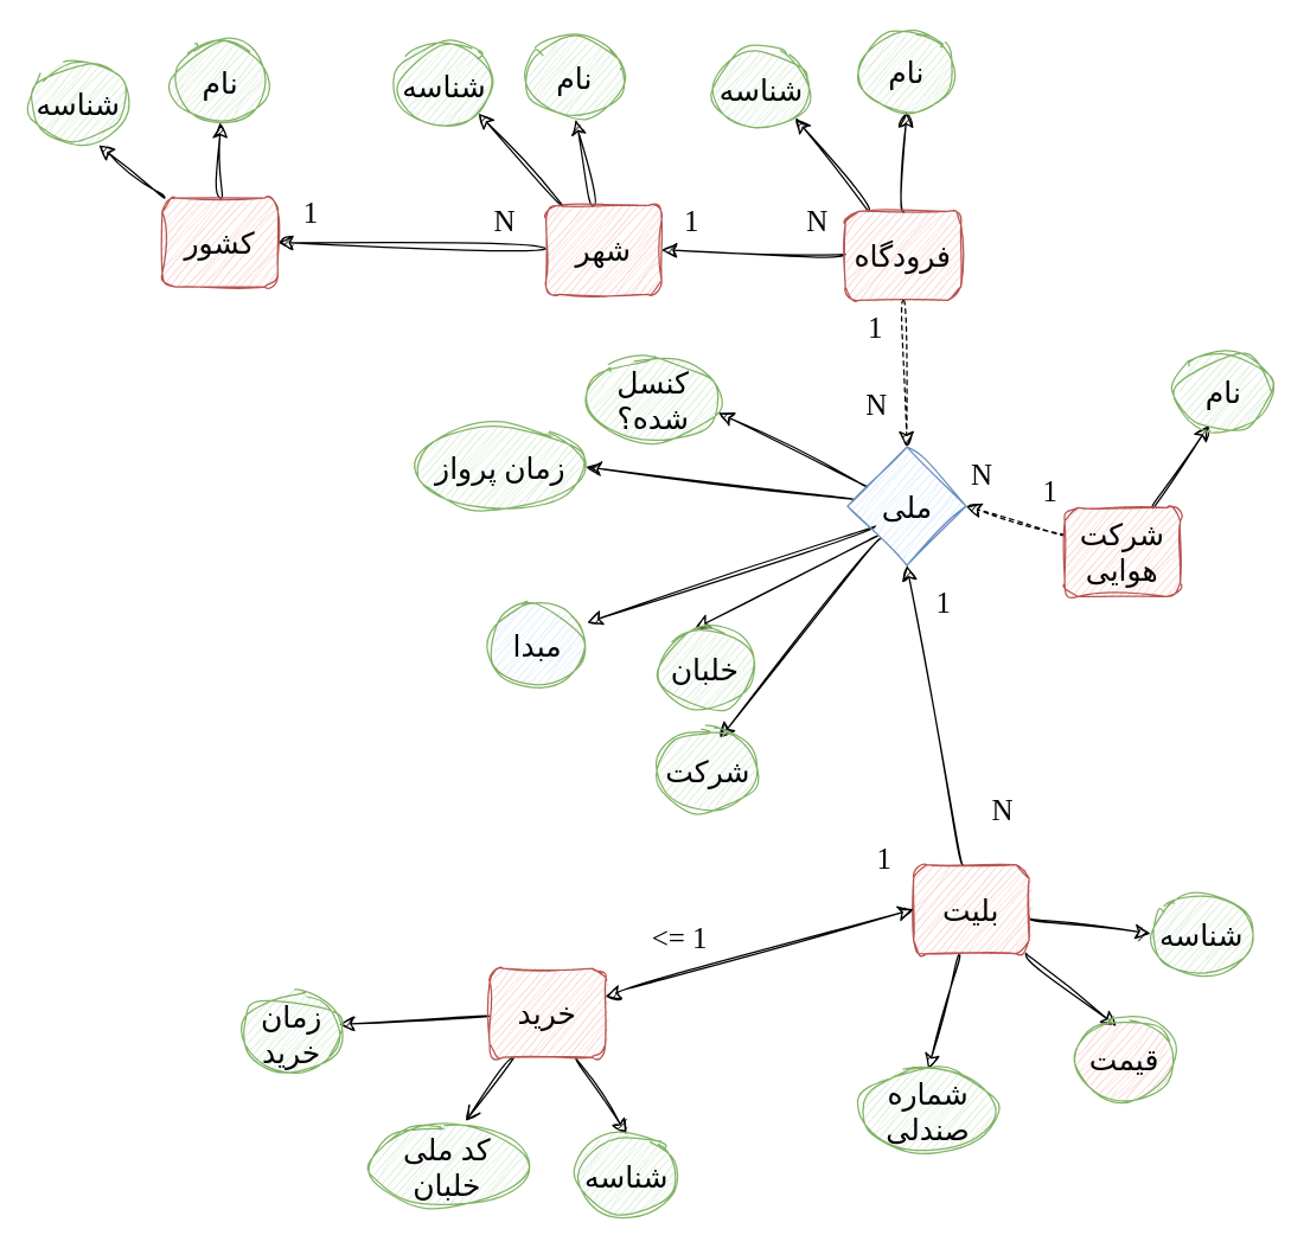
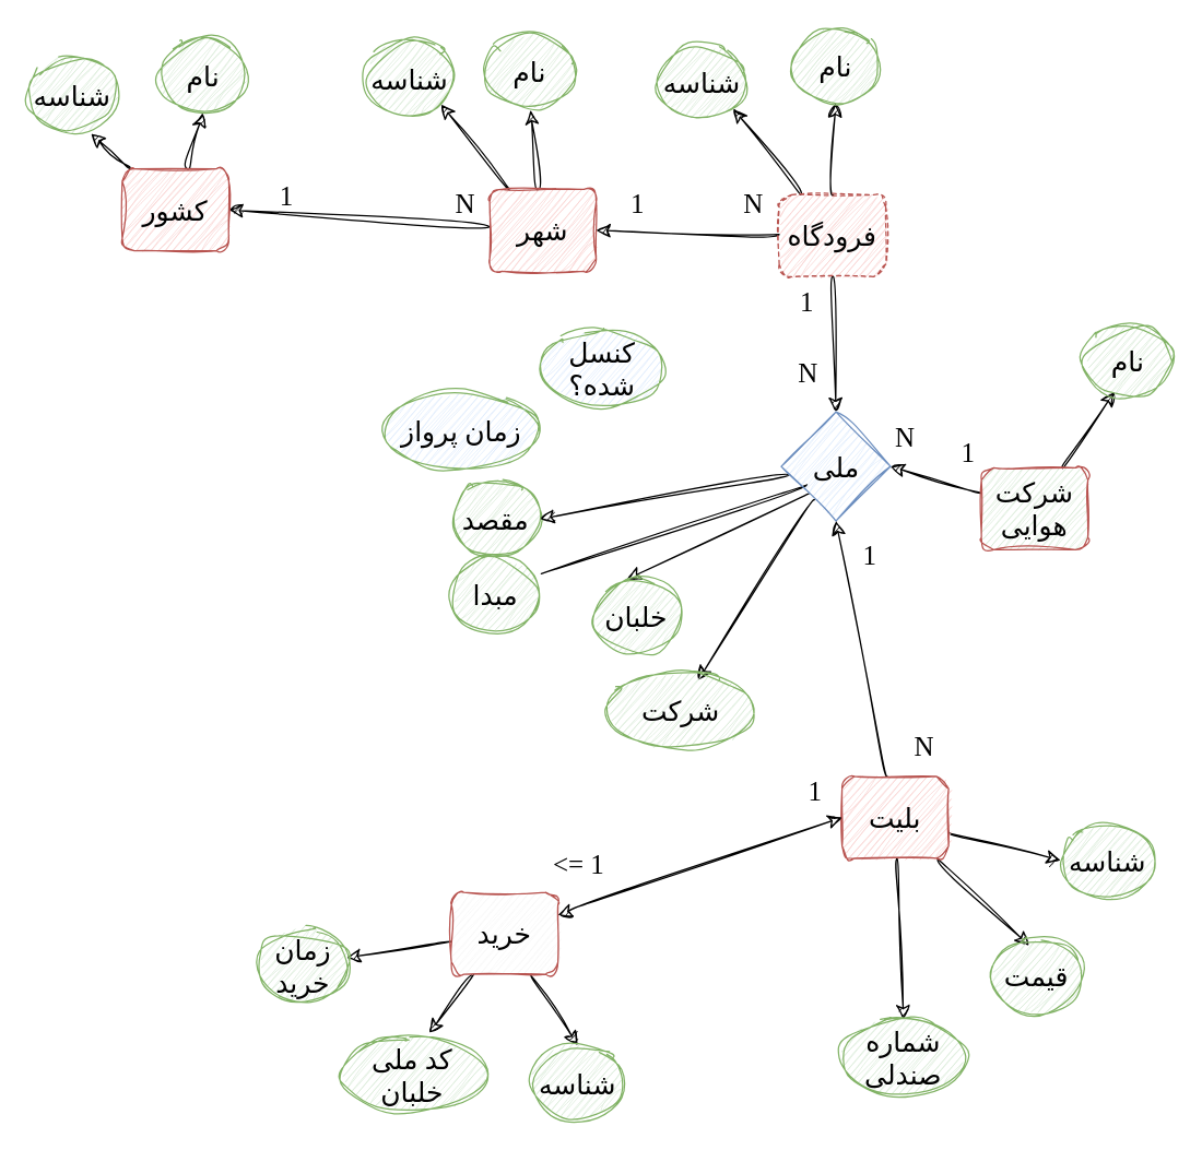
- <mxCell id="8" value="&lt;font data-font-src=&quot;https://fonts.googleapis.com/css?family=Vazirmatn&quot; face=&quot;Vazirmatn&quot;&gt;کشور&lt;/font&gt;" style="rounded=1;whiteSpace=wrap;html=1;sketch=1;hachureGap=4;jiggle=2;curveFitting=1;fontFamily=Architects Daughter;fontSource=https%3A%2F%2Ffonts.googleapis.com%2Fcss%3Ffamily%3DArchitects%2BDaughter;fontSize=20;fillColor=#f8cecc;strokeColor=#b85450;" parent="1" vertex="1"><mxGeometry x="109" y="133" width="78" height="60" as="geometry" /></mxCell>
+ <mxCell id="8" value="&lt;font data-font-src=&quot;https://fonts.googleapis.com/css?family=Vazirmatn&quot; face=&quot;Vazirmatn&quot;&gt;کشور&lt;/font&gt;" style="rounded=1;whiteSpace=wrap;html=1;sketch=1;hachureGap=4;jiggle=2;curveFitting=1;fontFamily=Architects Daughter;fontSource=https%3A%2F%2Ffonts.googleapis.com%2Fcss%3Ffamily%3DArchitects%2BDaughter;fontSize=20;fillColor=#f8cecc;strokeColor=#b85450;" parent="1" vertex="1"><mxGeometry x="89" y="123" width="78" height="60" as="geometry" /></mxCell>
- <mxCell id="5" value="&lt;font data-font-src=&quot;https://fonts.googleapis.com/css?family=Vazirmatn&quot; face=&quot;Vazirmatn&quot;&gt;شهر&lt;/font&gt;" style="rounded=1;whiteSpace=wrap;html=1;sketch=1;hachureGap=4;jiggle=2;curveFitting=1;fontFamily=Architects Daughter;fontSource=https%3A%2F%2Ffonts.googleapis.com%2Fcss%3Ffamily%3DArchitects%2BDaughter;fontSize=20;fillColor=#f8cecc;strokeColor=#b85450;" parent="1" vertex="1"><mxGeometry x="368" y="138" width="78" height="60" as="geometry" /></mxCell>
+ <mxCell id="5" value="&lt;font data-font-src=&quot;https://fonts.googleapis.com/css?family=Vazirmatn&quot; face=&quot;Vazirmatn&quot;&gt;شهر&lt;/font&gt;" style="rounded=1;whiteSpace=wrap;html=1;sketch=1;hachureGap=4;jiggle=2;curveFitting=1;fontFamily=Architects Daughter;fontSource=https%3A%2F%2Ffonts.googleapis.com%2Fcss%3Ffamily%3DArchitects%2BDaughter;fontSize=20;fillColor=#f8cecc;strokeColor=#b85450;" parent="1" vertex="1"><mxGeometry x="358" y="138" width="78" height="60" as="geometry" /></mxCell>
- <mxCell id="13" value="&lt;font data-font-src=&quot;https://fonts.googleapis.com/css?family=Vazirmatn&quot; face=&quot;Vazirmatn&quot;&gt;فرودگاه&lt;/font&gt;" style="rounded=1;whiteSpace=wrap;html=1;sketch=1;hachureGap=4;jiggle=2;curveFitting=1;fontFamily=Architects Daughter;fontSource=https%3A%2F%2Ffonts.googleapis.com%2Fcss%3Ffamily%3DArchitects%2BDaughter;fontSize=20;fillColor=#f8cecc;strokeColor=#b85450;" parent="1" vertex="1"><mxGeometry x="570" y="142" width="78" height="60" as="geometry" /></mxCell>
+ <mxCell id="13" value="&lt;font data-font-src=&quot;https://fonts.googleapis.com/css?family=Vazirmatn&quot; face=&quot;Vazirmatn&quot;&gt;فرودگاه&lt;/font&gt;" style="rounded=1;whiteSpace=wrap;html=1;sketch=1;hachureGap=4;jiggle=2;curveFitting=1;fontFamily=Architects Daughter;fontSource=https%3A%2F%2Ffonts.googleapis.com%2Fcss%3Ffamily%3DArchitects%2BDaughter;fontSize=20;fillColor=#f8cecc;strokeColor=#b85450;dashed=1;" parent="1" vertex="1"><mxGeometry x="570" y="142" width="78" height="60" as="geometry" /></mxCell>
- <mxCell id="12" style="edgeStyle=none;curved=1;rounded=0;sketch=1;hachureGap=4;jiggle=2;curveFitting=1;orthogonalLoop=1;jettySize=auto;html=1;entryX=0.5;entryY=0;entryDx=0;entryDy=0;fontFamily=Architects Daughter;fontSource=https%3A%2F%2Ffonts.googleapis.com%2Fcss%3Ffamily%3DArchitects%2BDaughter;fontSize=16;startSize=8;endSize=8;dashed=1;" parent="1" source="13" target="34" edge="1"><mxGeometry relative="1" as="geometry" /></mxCell>
+ <mxCell id="12" style="edgeStyle=none;curved=1;rounded=0;sketch=1;hachureGap=4;jiggle=2;curveFitting=1;orthogonalLoop=1;jettySize=auto;html=1;entryX=0.5;entryY=0;entryDx=0;entryDy=0;fontFamily=Architects Daughter;fontSource=https%3A%2F%2Ffonts.googleapis.com%2Fcss%3Ffamily%3DArchitects%2BDaughter;fontSize=16;startSize=8;endSize=8;" parent="1" source="13" target="34" edge="1"><mxGeometry relative="1" as="geometry" /></mxCell>
- <mxCell id="23" value="&lt;font data-font-src=&quot;https://fonts.googleapis.com/css?family=Vazirmatn&quot; face=&quot;Vazirmatn&quot;&gt;کنسل شده؟&lt;/font&gt;" style="ellipse;whiteSpace=wrap;html=1;sketch=1;hachureGap=4;jiggle=2;curveFitting=1;fontFamily=Architects Daughter;fontSource=https%3A%2F%2Ffonts.googleapis.com%2Fcss%3Ffamily%3DArchitects%2BDaughter;fontSize=20;fillColor=#d5e8d4;strokeColor=#82b366;" parent="1" vertex="1"><mxGeometry x="395" y="241" width="91" height="55" as="geometry" /></mxCell>
+ <mxCell id="23" value="&lt;font data-font-src=&quot;https://fonts.googleapis.com/css?family=Vazirmatn&quot; face=&quot;Vazirmatn&quot;&gt;کنسل شده؟&lt;/font&gt;" style="ellipse;whiteSpace=wrap;html=1;sketch=1;hachureGap=4;jiggle=2;curveFitting=1;fontFamily=Architects Daughter;fontSource=https%3A%2F%2Ffonts.googleapis.com%2Fcss%3Ffamily%3DArchitects%2BDaughter;fontSize=20;fillColor=#dae8fc;strokeColor=#82b366;" parent="1" vertex="1"><mxGeometry x="395" y="241" width="91" height="55" as="geometry" /></mxCell>
- <mxCell id="32" style="edgeStyle=none;curved=1;rounded=0;sketch=1;hachureGap=4;jiggle=2;curveFitting=1;orthogonalLoop=1;jettySize=auto;html=1;entryX=0.983;entryY=0.669;entryDx=0;entryDy=0;entryPerimeter=0;fontFamily=Architects Daughter;fontSource=https%3A%2F%2Ffonts.googleapis.com%2Fcss%3Ffamily%3DArchitects%2BDaughter;fontSize=16;startSize=8;endSize=8;" parent="1" source="34" target="23" edge="1"><mxGeometry relative="1" as="geometry" /></mxCell>
- <mxCell id="35" value="&lt;font data-font-src=&quot;https://fonts.googleapis.com/css?family=Vazirmatn&quot; face=&quot;Vazirmatn&quot;&gt;زمان پرواز&lt;/font&gt;" style="ellipse;whiteSpace=wrap;html=1;sketch=1;hachureGap=4;jiggle=2;curveFitting=1;fontFamily=Architects Daughter;fontSource=https%3A%2F%2Ffonts.googleapis.com%2Fcss%3Ffamily%3DArchitects%2BDaughter;fontSize=20;fillColor=#d5e8d4;strokeColor=#82b366;" parent="1" vertex="1"><mxGeometry x="280" y="287" width="115" height="55" as="geometry" /></mxCell>
+ <mxCell id="35" value="&lt;font data-font-src=&quot;https://fonts.googleapis.com/css?family=Vazirmatn&quot; face=&quot;Vazirmatn&quot;&gt;زمان پرواز&lt;/font&gt;" style="ellipse;whiteSpace=wrap;html=1;sketch=1;hachureGap=4;jiggle=2;curveFitting=1;fontFamily=Architects Daughter;fontSource=https%3A%2F%2Ffonts.googleapis.com%2Fcss%3Ffamily%3DArchitects%2BDaughter;fontSize=20;fillColor=#dae8fc;strokeColor=#82b366;" parent="1" vertex="1"><mxGeometry x="280" y="287" width="115" height="55" as="geometry" /></mxCell>
- <mxCell id="31" style="edgeStyle=none;curved=1;rounded=0;sketch=1;hachureGap=4;jiggle=2;curveFitting=1;orthogonalLoop=1;jettySize=auto;html=1;entryX=1;entryY=0.5;entryDx=0;entryDy=0;fontFamily=Architects Daughter;fontSource=https%3A%2F%2Ffonts.googleapis.com%2Fcss%3Ffamily%3DArchitects%2BDaughter;fontSize=16;startSize=8;endSize=8;" parent="1" source="34" target="35" edge="1"><mxGeometry relative="1" as="geometry" /></mxCell>
- <mxCell id="18" style="edgeStyle=none;curved=1;rounded=0;sketch=1;hachureGap=4;jiggle=2;curveFitting=1;orthogonalLoop=1;jettySize=auto;html=1;entryX=1;entryY=0.5;entryDx=0;entryDy=0;fontFamily=Architects Daughter;fontSource=https%3A%2F%2Ffonts.googleapis.com%2Fcss%3Ffamily%3DArchitects%2BDaughter;fontSize=16;startSize=8;endSize=8;dashed=1;" parent="1" source="19" target="34" edge="1"><mxGeometry relative="1" as="geometry" /></mxCell>
+ <mxCell id="18" style="edgeStyle=none;curved=1;rounded=0;sketch=1;hachureGap=4;jiggle=2;curveFitting=1;orthogonalLoop=1;jettySize=auto;html=1;entryX=1;entryY=0.5;entryDx=0;entryDy=0;fontFamily=Architects Daughter;fontSource=https%3A%2F%2Ffonts.googleapis.com%2Fcss%3Ffamily%3DArchitects%2BDaughter;fontSize=16;startSize=8;endSize=8;" parent="1" source="19" target="34" edge="1"><mxGeometry relative="1" as="geometry" /></mxCell>
+ <mxCell id="30" style="edgeStyle=none;curved=1;rounded=0;sketch=1;hachureGap=4;jiggle=2;curveFitting=1;orthogonalLoop=1;jettySize=auto;html=1;entryX=1;entryY=0.5;entryDx=0;entryDy=0;fontFamily=Architects Daughter;fontSource=https%3A%2F%2Ffonts.googleapis.com%2Fcss%3Ffamily%3DArchitects%2BDaughter;fontSize=16;startSize=8;endSize=8;" parent="1" source="34" target="26" edge="1"><mxGeometry relative="1" as="geometry" /></mxCell>
- <mxCell id="19" value="&lt;font face=&quot;Vazirmatn&quot;&gt;شرکت هوایی&lt;/font&gt;" style="rounded=1;whiteSpace=wrap;html=1;sketch=1;hachureGap=4;jiggle=2;curveFitting=1;fontFamily=Architects Daughter;fontSource=https%3A%2F%2Ffonts.googleapis.com%2Fcss%3Ffamily%3DArchitects%2BDaughter;fontSize=20;fillColor=#f8cecc;strokeColor=#b85450;" parent="1" vertex="1"><mxGeometry x="718" y="342" width="78" height="60" as="geometry" /></mxCell>
+ <mxCell id="19" value="&lt;font face=&quot;Vazirmatn&quot;&gt;شرکت هوایی&lt;/font&gt;" style="rounded=1;whiteSpace=wrap;html=1;sketch=1;hachureGap=4;jiggle=2;curveFitting=1;fontFamily=Architects Daughter;fontSource=https%3A%2F%2Ffonts.googleapis.com%2Fcss%3Ffamily%3DArchitects%2BDaughter;fontSize=20;fillColor=#d5e8d4;strokeColor=#b85450;" parent="1" vertex="1"><mxGeometry x="718" y="342" width="78" height="60" as="geometry" /></mxCell>
+ <mxCell id="26" value="&lt;font data-font-src=&quot;https://fonts.googleapis.com/css?family=Vazirmatn&quot; face=&quot;Vazirmatn&quot;&gt;مقصد&lt;/font&gt;" style="ellipse;whiteSpace=wrap;html=1;sketch=1;hachureGap=4;jiggle=2;curveFitting=1;fontFamily=Architects Daughter;fontSource=https%3A%2F%2Ffonts.googleapis.com%2Fcss%3Ffamily%3DArchitects%2BDaughter;fontSize=20;fillColor=#d5e8d4;strokeColor=#82b366;" parent="1" vertex="1"><mxGeometry x="330" y="352" width="65" height="55" as="geometry" /></mxCell>
- <mxCell id="22" style="edgeStyle=none;curved=1;rounded=0;sketch=1;hachureGap=4;jiggle=2;curveFitting=1;orthogonalLoop=1;jettySize=auto;html=1;entryX=1.012;entryY=0.228;entryDx=0;entryDy=0;fontFamily=Architects Daughter;fontSource=https%3A%2F%2Ffonts.googleapis.com%2Fcss%3Ffamily%3DArchitects%2BDaughter;fontSize=16;startSize=8;endSize=8;exitX=0.235;exitY=0.668;exitDx=0;exitDy=0;exitPerimeter=0;entryPerimeter=0;" parent="1" source="34" target="25" edge="1"><mxGeometry relative="1" as="geometry"><mxPoint x="603.836" y="375" as="sourcePoint" /></mxGeometry></mxCell>
+ <mxCell id="22" style="edgeStyle=none;curved=1;rounded=0;sketch=1;hachureGap=4;jiggle=2;curveFitting=1;orthogonalLoop=1;jettySize=auto;html=1;entryX=1.012;entryY=0.228;entryDx=0;entryDy=0;fontFamily=Architects Daughter;fontSource=https%3A%2F%2Ffonts.googleapis.com%2Fcss%3Ffamily%3DArchitects%2BDaughter;fontSize=16;startSize=8;endSize=8;exitX=0.235;exitY=0.668;exitDx=0;exitDy=0;exitPerimeter=0;entryPerimeter=0;endArrow=none;" parent="1" source="34" target="25" edge="1"><mxGeometry relative="1" as="geometry"><mxPoint x="603.836" y="375" as="sourcePoint" /></mxGeometry></mxCell>
- <mxCell id="25" value="&lt;font data-font-src=&quot;https://fonts.googleapis.com/css?family=Vazirmatn&quot; face=&quot;Vazirmatn&quot;&gt;مبدا&lt;/font&gt;" style="ellipse;whiteSpace=wrap;html=1;sketch=1;hachureGap=4;jiggle=2;curveFitting=1;fontFamily=Architects Daughter;fontSource=https%3A%2F%2Ffonts.googleapis.com%2Fcss%3Ffamily%3DArchitects%2BDaughter;fontSize=20;fillColor=#dae8fc;strokeColor=#82b366;" parent="1" vertex="1"><mxGeometry x="330" y="407" width="65" height="55" as="geometry" /></mxCell>
+ <mxCell id="25" value="&lt;font data-font-src=&quot;https://fonts.googleapis.com/css?family=Vazirmatn&quot; face=&quot;Vazirmatn&quot;&gt;مبدا&lt;/font&gt;" style="ellipse;whiteSpace=wrap;html=1;sketch=1;hachureGap=4;jiggle=2;curveFitting=1;fontFamily=Architects Daughter;fontSource=https%3A%2F%2Ffonts.googleapis.com%2Fcss%3Ffamily%3DArchitects%2BDaughter;fontSize=20;fillColor=#d5e8d4;strokeColor=#82b366;" parent="1" vertex="1"><mxGeometry x="330" y="407" width="65" height="55" as="geometry" /></mxCell>
- <mxCell id="24" value="&lt;font data-font-src=&quot;https://fonts.googleapis.com/css?family=Vazirmatn&quot; face=&quot;Vazirmatn&quot;&gt;خلبان&lt;/font&gt;" style="ellipse;whiteSpace=wrap;html=1;sketch=1;hachureGap=4;jiggle=2;curveFitting=1;fontFamily=Architects Daughter;fontSource=https%3A%2F%2Ffonts.googleapis.com%2Fcss%3Ffamily%3DArchitects%2BDaughter;fontSize=20;fillColor=#d5e8d4;strokeColor=#82b366;" parent="1" vertex="1"><mxGeometry x="443" y="423" width="65" height="55" as="geometry" /></mxCell>
+ <mxCell id="24" value="&lt;font data-font-src=&quot;https://fonts.googleapis.com/css?family=Vazirmatn&quot; face=&quot;Vazirmatn&quot;&gt;خلبان&lt;/font&gt;" style="ellipse;whiteSpace=wrap;html=1;sketch=1;hachureGap=4;jiggle=2;curveFitting=1;fontFamily=Architects Daughter;fontSource=https%3A%2F%2Ffonts.googleapis.com%2Fcss%3Ffamily%3DArchitects%2BDaughter;fontSize=20;fillColor=#d5e8d4;strokeColor=#82b366;" parent="1" vertex="1"><mxGeometry x="433" y="423" width="65" height="55" as="geometry" /></mxCell>
- <mxCell id="36" value="&lt;font data-font-src=&quot;https://fonts.googleapis.com/css?family=Vazirmatn&quot; face=&quot;Vazirmatn&quot;&gt;شرکت&lt;/font&gt;" style="ellipse;whiteSpace=wrap;html=1;sketch=1;hachureGap=4;jiggle=2;curveFitting=1;fontFamily=Architects Daughter;fontSource=https%3A%2F%2Ffonts.googleapis.com%2Fcss%3Ffamily%3DArchitects%2BDaughter;fontSize=20;fillColor=#d5e8d4;strokeColor=#82b366;" parent="1" vertex="1"><mxGeometry x="443" y="492" width="69" height="55" as="geometry" /></mxCell>
+ <mxCell id="36" value="&lt;font data-font-src=&quot;https://fonts.googleapis.com/css?family=Vazirmatn&quot; face=&quot;Vazirmatn&quot;&gt;شرکت&lt;/font&gt;" style="ellipse;whiteSpace=wrap;html=1;sketch=1;hachureGap=4;jiggle=2;curveFitting=1;fontFamily=Architects Daughter;fontSource=https%3A%2F%2Ffonts.googleapis.com%2Fcss%3Ffamily%3DArchitects%2BDaughter;fontSize=20;fillColor=#d5e8d4;strokeColor=#82b366;" parent="1" vertex="1"><mxGeometry x="443" y="492" width="110" height="55" as="geometry" /></mxCell>
- <mxCell id="41" value="&lt;font face=&quot;Vazirmatn&quot;&gt;بلیت&lt;/font&gt;" style="rounded=1;whiteSpace=wrap;html=1;sketch=1;hachureGap=4;jiggle=2;curveFitting=1;fontFamily=Architects Daughter;fontSource=https%3A%2F%2Ffonts.googleapis.com%2Fcss%3Ffamily%3DArchitects%2BDaughter;fontSize=20;fillColor=#f8cecc;strokeColor=#b85450;" parent="1" vertex="1"><mxGeometry x="616" y="583" width="78" height="60" as="geometry" /></mxCell>
+ <mxCell id="41" value="&lt;font face=&quot;Vazirmatn&quot;&gt;بلیت&lt;/font&gt;" style="rounded=1;whiteSpace=wrap;html=1;sketch=1;hachureGap=4;jiggle=2;curveFitting=1;fontFamily=Architects Daughter;fontSource=https%3A%2F%2Ffonts.googleapis.com%2Fcss%3Ffamily%3DArchitects%2BDaughter;fontSize=20;fillColor=#f8cecc;strokeColor=#b85450;" parent="1" vertex="1"><mxGeometry x="616" y="568" width="78" height="60" as="geometry" /></mxCell>
- <mxCell id="64" value="&amp;lt;= 1" style="text;html=1;align=center;verticalAlign=middle;resizable=0;points=[];autosize=1;strokeColor=none;fillColor=none;fontSize=20;fontFamily=Architects Daughter;" parent="1" vertex="1"><mxGeometry x="434" y="614" width="48" height="36" as="geometry" /></mxCell>
+ <mxCell id="64" value="&amp;lt;= 1" style="text;html=1;align=center;verticalAlign=middle;resizable=0;points=[];autosize=1;strokeColor=none;fillColor=none;fontSize=20;fontFamily=Architects Daughter;" parent="1" vertex="1"><mxGeometry x="399" y="614" width="48" height="36" as="geometry" /></mxCell>
- <mxCell id="49" value="&lt;font face=&quot;Vazirmatn&quot;&gt;خرید&lt;/font&gt;" style="rounded=1;whiteSpace=wrap;html=1;sketch=1;hachureGap=4;jiggle=2;curveFitting=1;fontFamily=Architects Daughter;fontSource=https%3A%2F%2Ffonts.googleapis.com%2Fcss%3Ffamily%3DArchitects%2BDaughter;fontSize=20;fillColor=#f8cecc;strokeColor=#b85450;" parent="1" vertex="1"><mxGeometry x="330" y="653" width="78" height="60" as="geometry" /></mxCell>
+ <mxCell id="49" value="&lt;font face=&quot;Vazirmatn&quot;&gt;خرید&lt;/font&gt;" style="rounded=1;whiteSpace=wrap;html=1;sketch=1;hachureGap=4;jiggle=2;curveFitting=1;fontFamily=Architects Daughter;fontSource=https%3A%2F%2Ffonts.googleapis.com%2Fcss%3Ffamily%3DArchitects%2BDaughter;fontSize=20;fillColor=#f5f5f5;strokeColor=#b85450;" parent="1" vertex="1"><mxGeometry x="330" y="653" width="78" height="60" as="geometry" /></mxCell>
- <mxCell id="52" value="&lt;font data-font-src=&quot;https://fonts.googleapis.com/css?family=Vazirmatn&quot; face=&quot;Vazirmatn&quot;&gt;زمان خرید&lt;/font&gt;" style="ellipse;whiteSpace=wrap;html=1;sketch=1;hachureGap=4;jiggle=2;curveFitting=1;fontFamily=Architects Daughter;fontSource=https%3A%2F%2Ffonts.googleapis.com%2Fcss%3Ffamily%3DArchitects%2BDaughter;fontSize=20;fillColor=#d5e8d4;strokeColor=#82b366;" parent="1" vertex="1"><mxGeometry x="162" y="669" width="69" height="55" as="geometry" /></mxCell>
+ <mxCell id="52" value="&lt;font data-font-src=&quot;https://fonts.googleapis.com/css?family=Vazirmatn&quot; face=&quot;Vazirmatn&quot;&gt;زمان خرید&lt;/font&gt;" style="ellipse;whiteSpace=wrap;html=1;sketch=1;hachureGap=4;jiggle=2;curveFitting=1;fontFamily=Architects Daughter;fontSource=https%3A%2F%2Ffonts.googleapis.com%2Fcss%3Ffamily%3DArchitects%2BDaughter;fontSize=20;fillColor=#d5e8d4;strokeColor=#82b366;" parent="1" vertex="1"><mxGeometry x="187" y="679" width="69" height="55" as="geometry" /></mxCell>
- <mxCell id="42" value="&lt;font data-font-src=&quot;https://fonts.googleapis.com/css?family=Vazirmatn&quot; face=&quot;Vazirmatn&quot;&gt;قیمت&lt;/font&gt;" style="ellipse;whiteSpace=wrap;html=1;sketch=1;hachureGap=4;jiggle=2;curveFitting=1;fontFamily=Architects Daughter;fontSource=https%3A%2F%2Ffonts.googleapis.com%2Fcss%3Ffamily%3DArchitects%2BDaughter;fontSize=20;fillColor=#f8cecc;strokeColor=#82b366;" parent="1" vertex="1"><mxGeometry x="724" y="686" width="69" height="55" as="geometry" /></mxCell>
+ <mxCell id="42" value="&lt;font data-font-src=&quot;https://fonts.googleapis.com/css?family=Vazirmatn&quot; face=&quot;Vazirmatn&quot;&gt;قیمت&lt;/font&gt;" style="ellipse;whiteSpace=wrap;html=1;sketch=1;hachureGap=4;jiggle=2;curveFitting=1;fontFamily=Architects Daughter;fontSource=https%3A%2F%2Ffonts.googleapis.com%2Fcss%3Ffamily%3DArchitects%2BDaughter;fontSize=20;fillColor=#d5e8d4;strokeColor=#82b366;" parent="1" vertex="1"><mxGeometry x="724" y="686" width="69" height="55" as="geometry" /></mxCell>
- <mxCell id="43" value="&lt;font face=&quot;Vazirmatn&quot;&gt;شماره صندلی&lt;/font&gt;" style="ellipse;whiteSpace=wrap;html=1;sketch=1;hachureGap=4;jiggle=2;curveFitting=1;fontFamily=Architects Daughter;fontSource=https%3A%2F%2Ffonts.googleapis.com%2Fcss%3Ffamily%3DArchitects%2BDaughter;fontSize=20;fillColor=#d5e8d4;strokeColor=#82b366;" parent="1" vertex="1"><mxGeometry x="580" y="721" width="92" height="55" as="geometry" /></mxCell>
+ <mxCell id="43" value="&lt;font face=&quot;Vazirmatn&quot;&gt;شماره صندلی&lt;/font&gt;" style="ellipse;whiteSpace=wrap;html=1;sketch=1;hachureGap=4;jiggle=2;curveFitting=1;fontFamily=Architects Daughter;fontSource=https%3A%2F%2Ffonts.googleapis.com%2Fcss%3Ffamily%3DArchitects%2BDaughter;fontSize=20;fillColor=#d5e8d4;strokeColor=#82b366;" parent="1" vertex="1"><mxGeometry x="615" y="746" width="92" height="55" as="geometry" /></mxCell>
- <mxCell id="47" style="edgeStyle=none;curved=1;rounded=0;sketch=1;hachureGap=4;jiggle=2;curveFitting=1;orthogonalLoop=1;jettySize=auto;html=1;entryX=0.615;entryY=-0.055;entryDx=0;entryDy=0;entryPerimeter=0;fontFamily=Architects Daughter;fontSource=https%3A%2F%2Ffonts.googleapis.com%2Fcss%3Ffamily%3DArchitects%2BDaughter;fontSize=16;startSize=8;endSize=8;endArrow=open;" parent="1" source="49" target="50" edge="1"><mxGeometry relative="1" as="geometry" /></mxCell>
+ <mxCell id="47" style="edgeStyle=none;curved=1;rounded=0;sketch=1;hachureGap=4;jiggle=2;curveFitting=1;orthogonalLoop=1;jettySize=auto;html=1;entryX=0.615;entryY=-0.055;entryDx=0;entryDy=0;entryPerimeter=0;fontFamily=Architects Daughter;fontSource=https%3A%2F%2Ffonts.googleapis.com%2Fcss%3Ffamily%3DArchitects%2BDaughter;fontSize=16;startSize=8;endSize=8;" parent="1" source="49" target="50" edge="1"><mxGeometry relative="1" as="geometry" /></mxCell>
